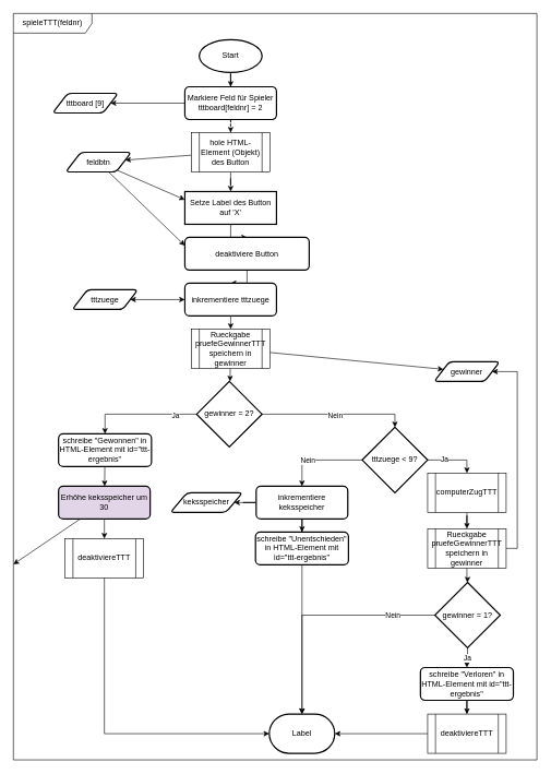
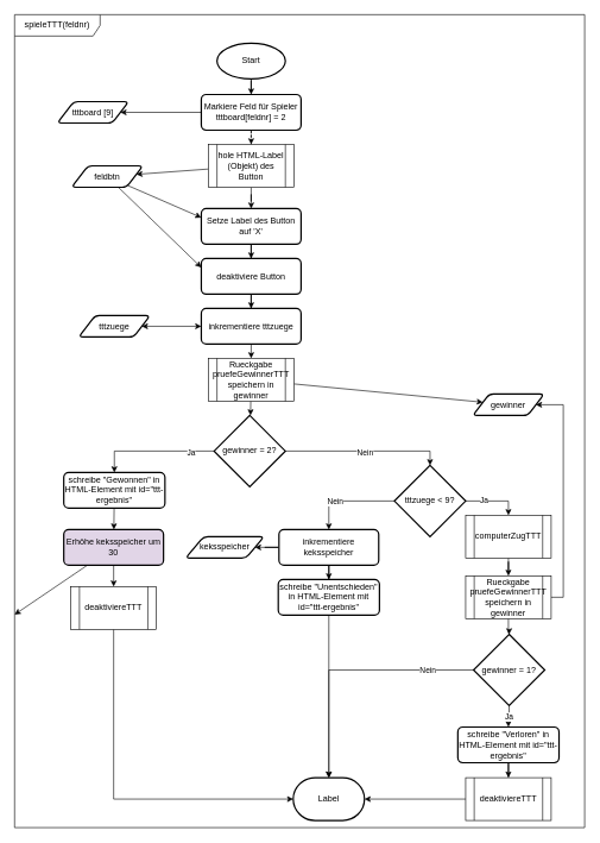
- <mxCell id="17" value="hole HTML-Element (Objekt) des Button" style="shape=process;whiteSpace=wrap;html=1;backgroundOutline=1;" vertex="1" parent="1"><mxGeometry x="292" y="202" width="120" height="60" as="geometry" /></mxCell>
+ <mxCell id="17" value="hole HTML-Label (Objekt) des Button" style="shape=process;whiteSpace=wrap;html=1;backgroundOutline=1;" vertex="1" parent="1"><mxGeometry x="292" y="202" width="120" height="60" as="geometry" /></mxCell>
- <mxCell id="10" value="Setze Label des Button auf 'X'" style="whiteSpace=wrap;html=1;absoluteArcSize=1;arcSize=14;strokeWidth=2;rounded=0;" vertex="1" parent="1"><mxGeometry x="282" y="292" width="140" height="50" as="geometry" /></mxCell>
+ <mxCell id="10" value="Setze Label des Button auf 'X'" style="rounded=1;whiteSpace=wrap;html=1;absoluteArcSize=1;arcSize=14;strokeWidth=2;" vertex="1" parent="1"><mxGeometry x="282" y="292" width="140" height="50" as="geometry" /></mxCell>
- <mxCell id="12" value="deaktiviere Button" style="rounded=1;whiteSpace=wrap;html=1;absoluteArcSize=1;arcSize=14;strokeWidth=2;" vertex="1" parent="1"><mxGeometry x="282" y="362" width="190" height="50" as="geometry" /></mxCell>
+ <mxCell id="12" value="deaktiviere Button" style="rounded=1;whiteSpace=wrap;html=1;absoluteArcSize=1;arcSize=14;strokeWidth=2;" vertex="1" parent="1"><mxGeometry x="282" y="362" width="140" height="50" as="geometry" /></mxCell>
